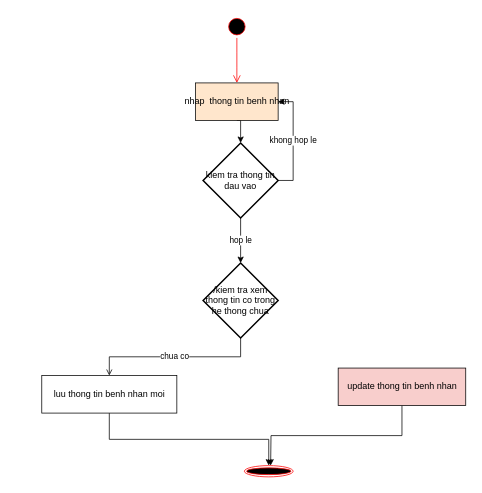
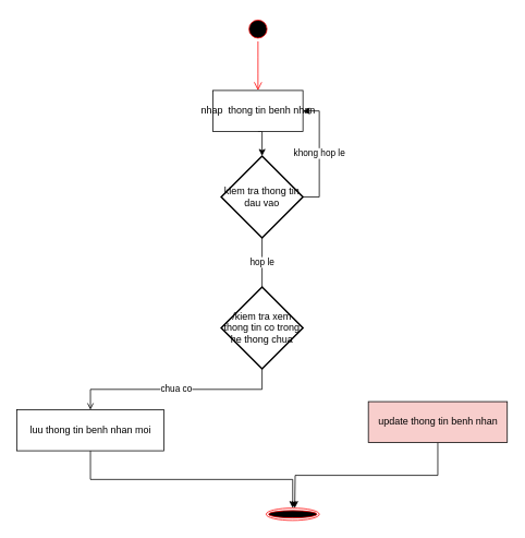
- <mxCell id="5" value="nhap&amp;nbsp; thong tin benh nhan" style="html=1;fillColor=#ffe6cc;" vertex="1" parent="1"><mxGeometry x="260" y="110" width="110" height="50" as="geometry" /></mxCell>
+ <mxCell id="5" value="nhap&amp;nbsp; thong tin benh nhan" style="html=1;" vertex="1" parent="1"><mxGeometry x="260" y="110" width="110" height="50" as="geometry" /></mxCell>
- <mxCell id="6" value="hop le" style="edgeStyle=orthogonalEdgeStyle;rounded=0;orthogonalLoop=1;jettySize=auto;html=1;exitX=0.5;exitY=1;exitDx=0;exitDy=0;exitPerimeter=0;entryX=0.5;entryY=0;entryDx=0;entryDy=0;entryPerimeter=0;" edge="1" parent="1" source="8" target="10"><mxGeometry relative="1" as="geometry" /></mxCell>
+ <mxCell id="6" value="hop le" style="edgeStyle=orthogonalEdgeStyle;rounded=0;orthogonalLoop=1;jettySize=auto;html=1;exitX=0.5;exitY=1;exitDx=0;exitDy=0;exitPerimeter=0;entryX=0.5;entryY=0;entryDx=0;entryDy=0;entryPerimeter=0;endArrow=none;" edge="1" parent="1" source="8" target="10"><mxGeometry relative="1" as="geometry" /></mxCell>
- <mxCell id="12" value="luu thong tin benh nhan moi" style="html=1;" vertex="1" parent="1"><mxGeometry x="55" y="500" width="180" height="50" as="geometry" /></mxCell>
+ <mxCell id="12" value="luu thong tin benh nhan moi" style="html=1;" vertex="1" parent="1"><mxGeometry x="20" y="500" width="180" height="50" as="geometry" /></mxCell>
